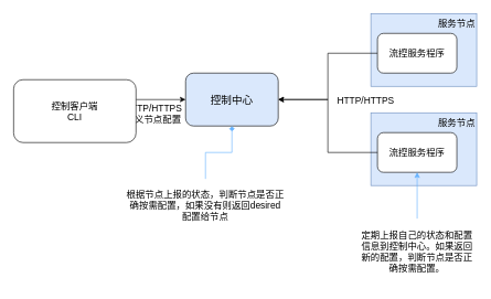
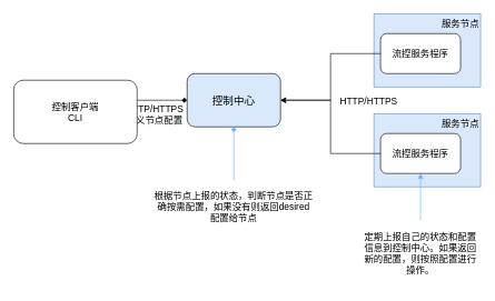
- <mxCell id="5" style="edgeStyle=orthogonalEdgeStyle;rounded=0;orthogonalLoop=1;jettySize=auto;html=1;entryX=0;entryY=0.5;entryDx=0;entryDy=0;fontSize=14;" parent="1" source="7" target="4" edge="1"><mxGeometry relative="1" as="geometry"><Array as="points"><mxPoint x="150" y="150" /></Array></mxGeometry></mxCell>
+ <mxCell id="5" style="edgeStyle=orthogonalEdgeStyle;rounded=0;orthogonalLoop=1;jettySize=auto;html=1;entryX=0;entryY=0.5;entryDx=0;entryDy=0;fontSize=14;endArrow=diamond;" parent="1" source="7" target="4" edge="1"><mxGeometry relative="1" as="geometry"><Array as="points"><mxPoint x="150" y="150" /></Array></mxGeometry></mxCell>
- <mxCell id="14" value="根据节点上报的状态，判断节点是否正确按需配置，如果没有则返回desired 配置给节点" style="text;html=1;strokeColor=none;fillColor=none;align=center;verticalAlign=middle;whiteSpace=wrap;rounded=0;shadow=0;glass=0;fontSize=14;" parent="1" vertex="1"><mxGeometry x="190" y="270" width="240" height="80" as="geometry" /></mxCell>
+ <mxCell id="14" value="根据节点上报的状态，判断节点是否正确按需配置，如果没有则返回desired 配置给节点" style="text;html=1;strokeColor=none;fillColor=none;align=center;verticalAlign=middle;whiteSpace=wrap;rounded=0;shadow=0;glass=0;fontSize=14;" parent="1" vertex="1"><mxGeometry x="230" y="270" width="240" height="80" as="geometry" /></mxCell>
- <mxCell id="16" value="定期上报自己的状态和配置信息到控制中心。如果返回新的配置，判断节点是否正确按需配置。" style="text;html=1;strokeColor=none;fillColor=none;align=center;verticalAlign=middle;whiteSpace=wrap;rounded=0;shadow=0;glass=0;fontSize=14;" parent="1" vertex="1"><mxGeometry x="540" y="330" width="180" height="100" as="geometry" /></mxCell>
+ <mxCell id="16" value="定期上报自己的状态和配置信息到控制中心。如果返回新的配置，则按照配置进行操作。" style="text;html=1;strokeColor=none;fillColor=none;align=center;verticalAlign=middle;whiteSpace=wrap;rounded=0;shadow=0;glass=0;fontSize=14;" parent="1" vertex="1"><mxGeometry x="540" y="330" width="180" height="100" as="geometry" /></mxCell>
